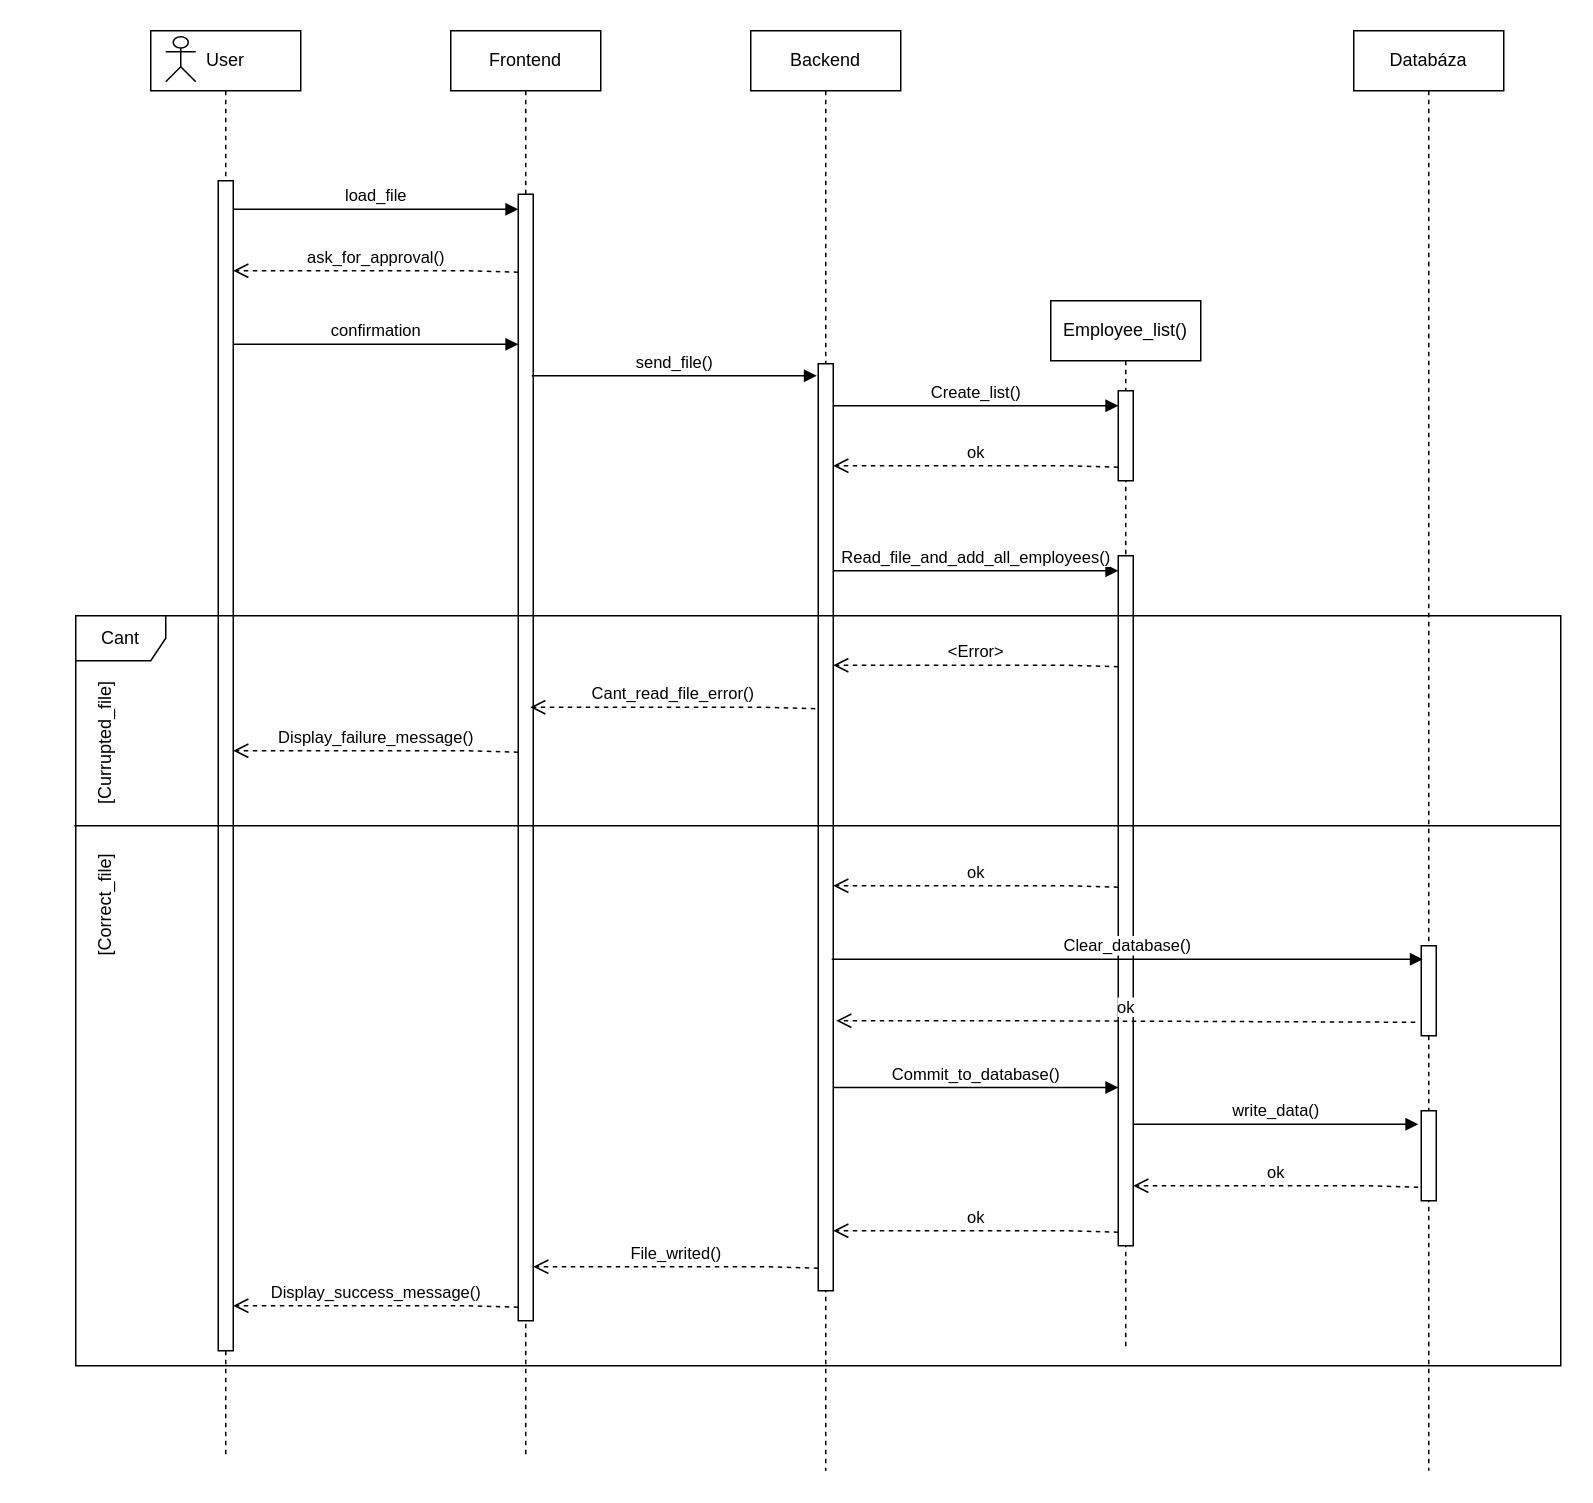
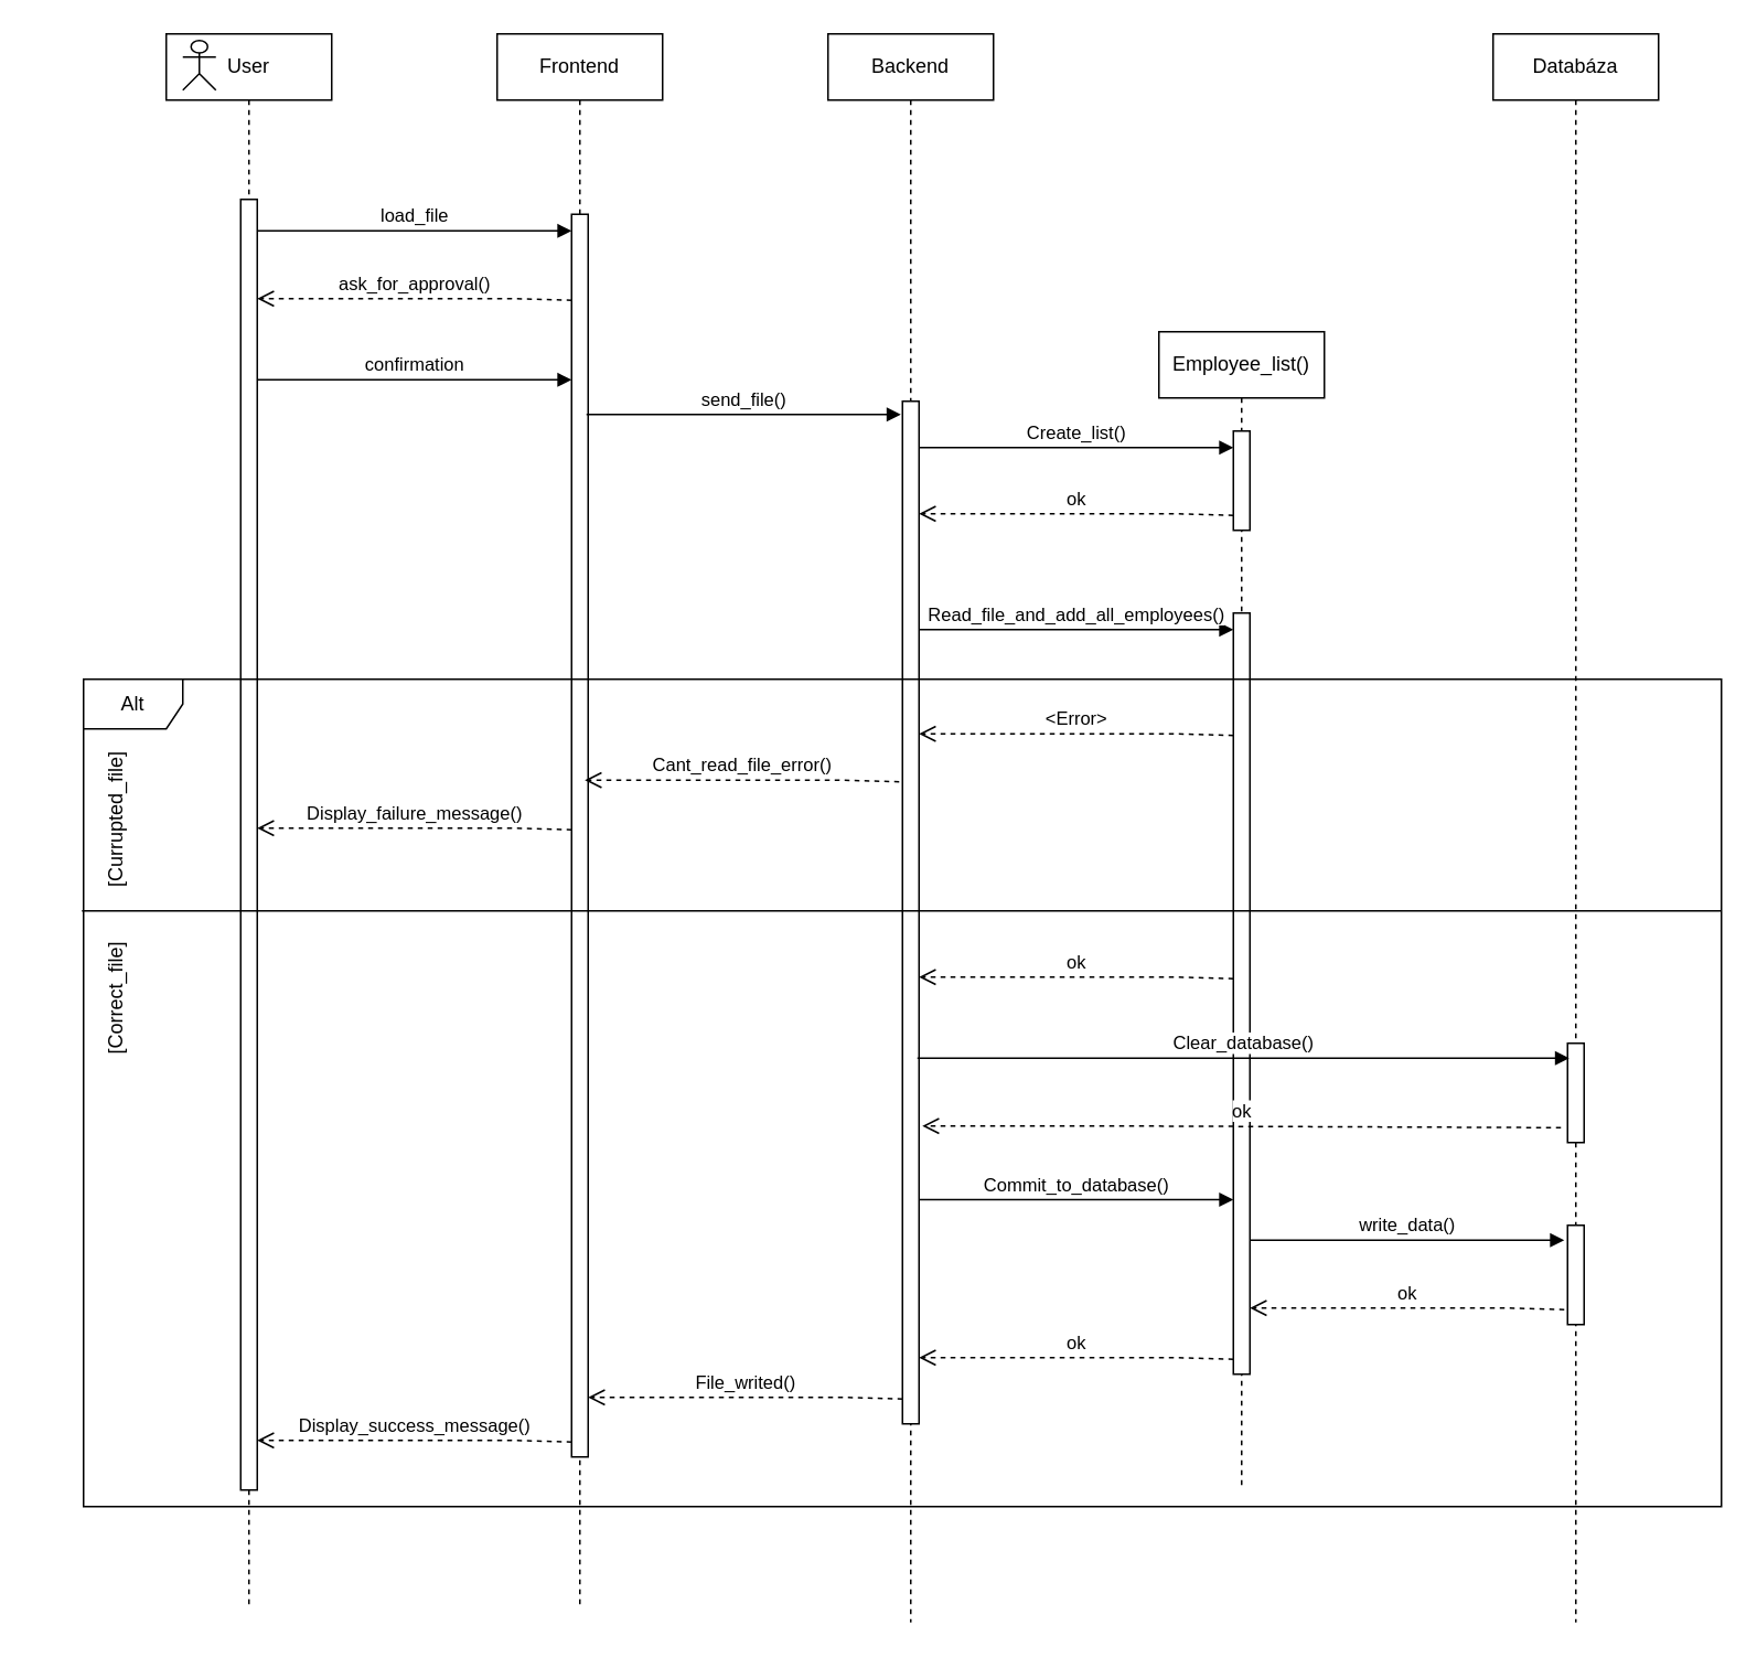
- <mxCell id="34" value="Cant" style="shape=umlFrame;whiteSpace=wrap;html=1;" vertex="1" parent="1"><mxGeometry x="50" y="410" width="990" height="500" as="geometry" /></mxCell>
+ <mxCell id="34" value="Alt" style="shape=umlFrame;whiteSpace=wrap;html=1;" vertex="1" parent="1"><mxGeometry x="50" y="410" width="990" height="500" as="geometry" /></mxCell>
